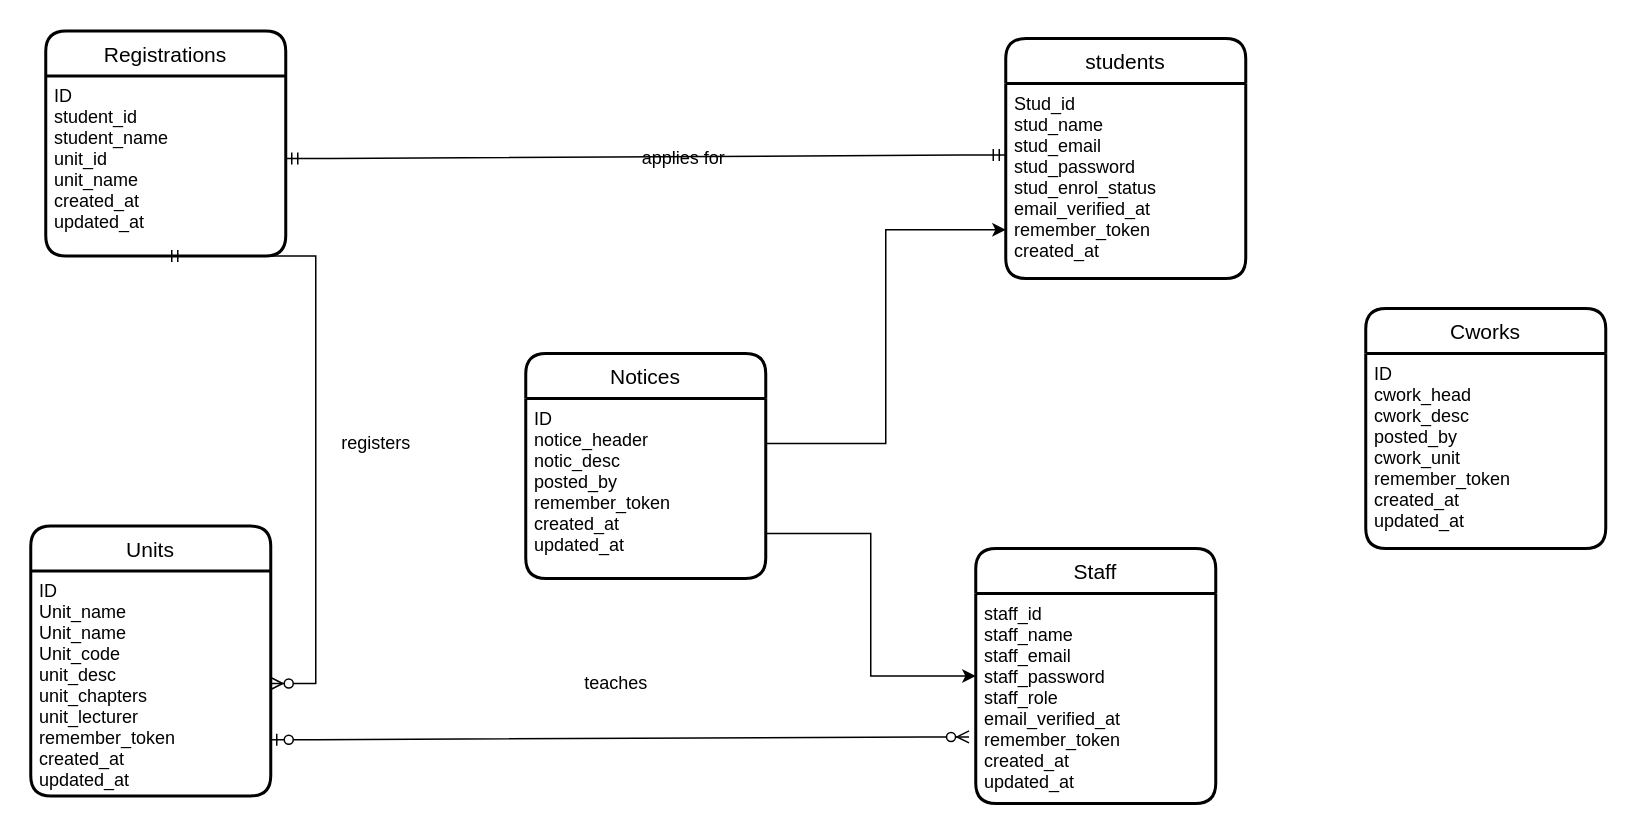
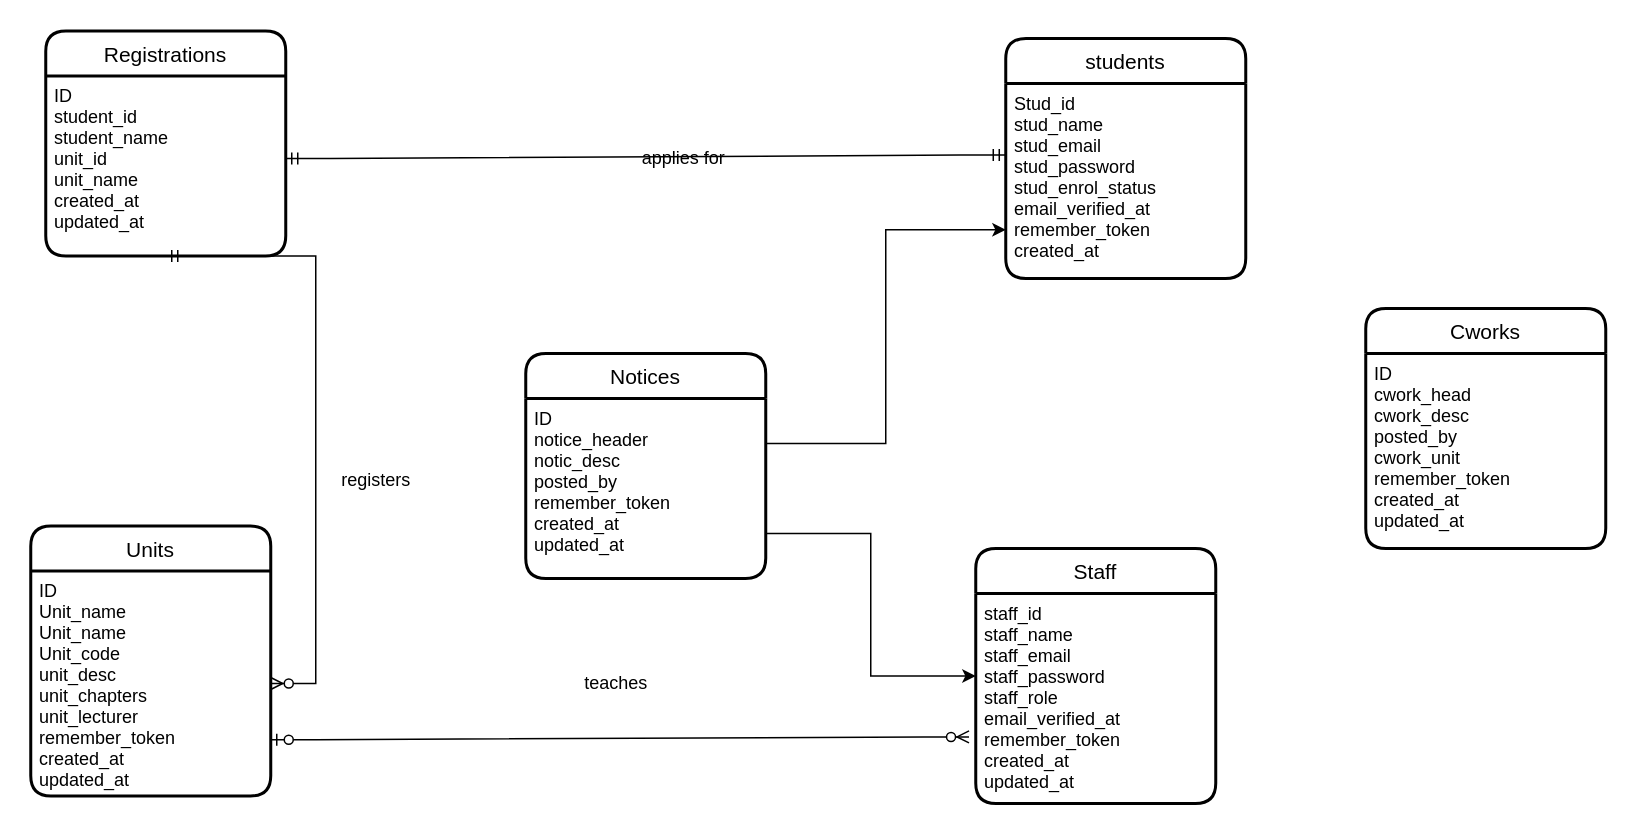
- <mxCell id="15" value="registers" style="text;html=1;align=center;verticalAlign=middle;resizable=0;points=[];autosize=1;strokeColor=none;fillColor=none;" vertex="1" parent="1"><mxGeometry x="220" y="285" width="60" height="20" as="geometry" /></mxCell>
+ <mxCell id="15" value="registers" style="text;html=1;align=center;verticalAlign=middle;resizable=0;points=[];autosize=1;strokeColor=none;fillColor=none;" vertex="1" parent="1"><mxGeometry x="220" y="310" width="60" height="20" as="geometry" /></mxCell>
